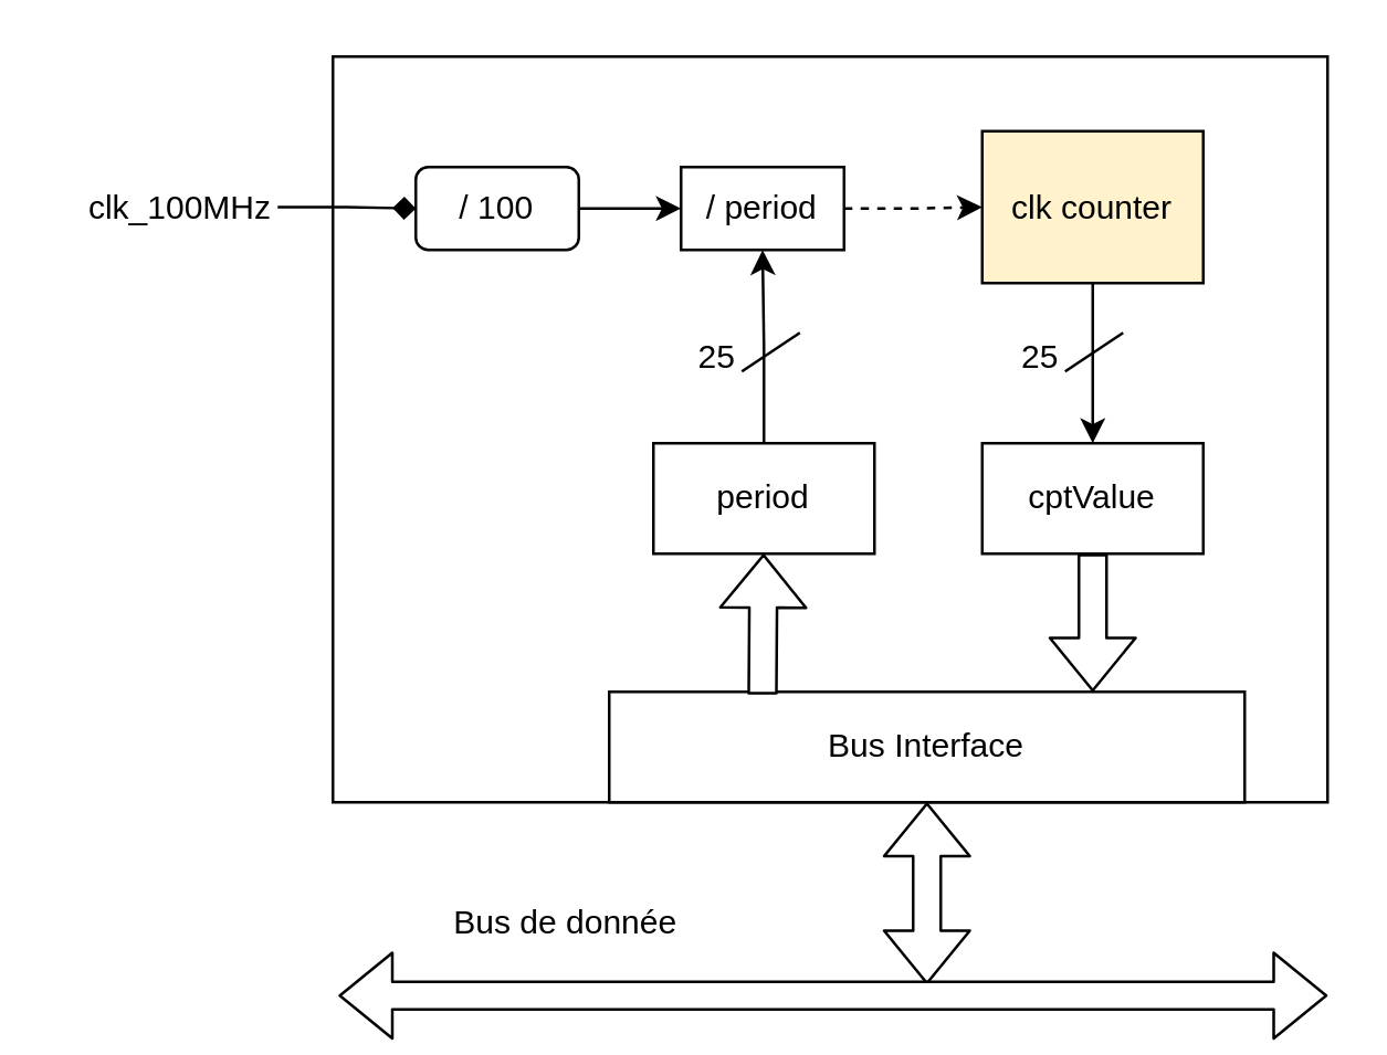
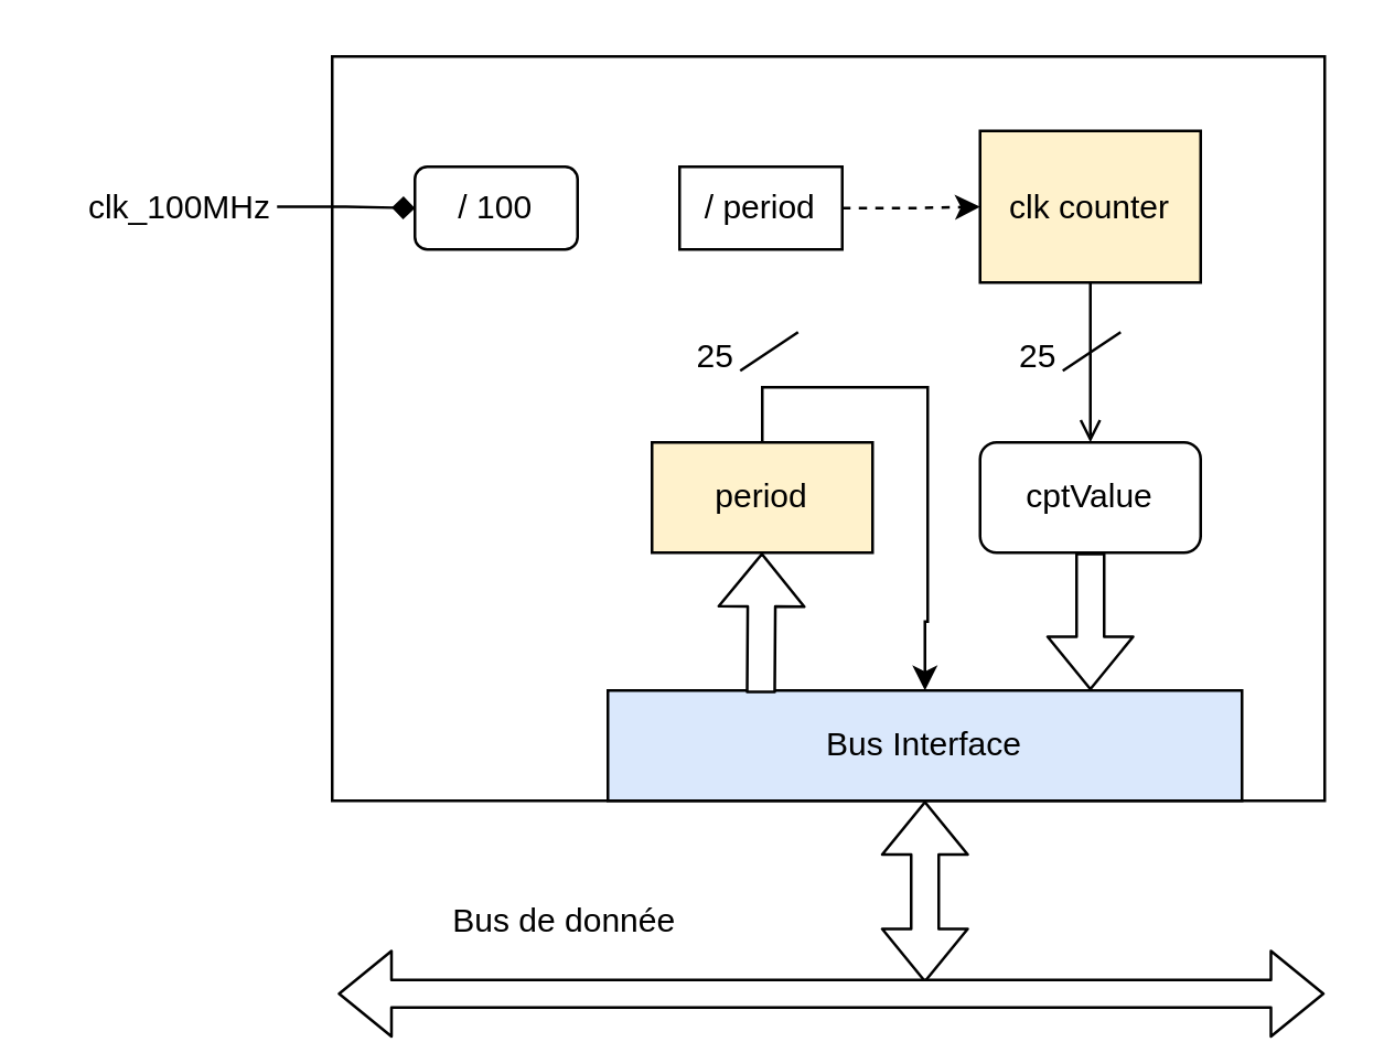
- <mxCell id="15" style="edgeStyle=orthogonalEdgeStyle;rounded=0;orthogonalLoop=1;jettySize=auto;html=1;exitX=1;exitY=0.5;exitDx=0;exitDy=0;" edge="1" parent="1" source="16" target="20"><mxGeometry relative="1" as="geometry" /></mxCell>
- <mxCell id="3" style="edgeStyle=orthogonalEdgeStyle;rounded=0;orthogonalLoop=1;jettySize=auto;html=1;exitX=0.5;exitY=0;exitDx=0;exitDy=0;" edge="1" parent="1" source="4" target="20"><mxGeometry relative="1" as="geometry" /></mxCell>
+ <mxCell id="3" style="edgeStyle=orthogonalEdgeStyle;rounded=0;orthogonalLoop=1;jettySize=auto;html=1;exitX=0.5;exitY=0;exitDx=0;exitDy=0;" edge="1" parent="1" source="4" target="6"><mxGeometry relative="1" as="geometry" /></mxCell>
- <mxCell id="21" style="edgeStyle=orthogonalEdgeStyle;rounded=0;orthogonalLoop=1;jettySize=auto;html=1;exitX=0.5;exitY=1;exitDx=0;exitDy=0;" edge="1" parent="1" source="22" target="5"><mxGeometry relative="1" as="geometry" /></mxCell>
+ <mxCell id="21" style="edgeStyle=orthogonalEdgeStyle;rounded=0;orthogonalLoop=1;jettySize=auto;html=1;exitX=0.5;exitY=1;exitDx=0;exitDy=0;endArrow=open;" edge="1" parent="1" source="22" target="5"><mxGeometry relative="1" as="geometry" /></mxCell>
- <mxCell id="4" value="period" style="rounded=0;whiteSpace=wrap;html=1;strokeColor=#000000;" vertex="1" parent="1"><mxGeometry x="236" y="160" width="80" height="40" as="geometry" /></mxCell>
+ <mxCell id="4" value="period" style="rounded=0;whiteSpace=wrap;html=1;strokeColor=#000000;fillColor=#fff2cc;" vertex="1" parent="1"><mxGeometry x="236" y="160" width="80" height="40" as="geometry" /></mxCell>
- <mxCell id="5" value="cptValue" style="rounded=0;whiteSpace=wrap;html=1;strokeColor=#000000;" vertex="1" parent="1"><mxGeometry x="355" y="160" width="80" height="40" as="geometry" /></mxCell>
+ <mxCell id="5" value="cptValue" style="whiteSpace=wrap;html=1;strokeColor=#000000;rounded=1;" vertex="1" parent="1"><mxGeometry x="355" y="160" width="80" height="40" as="geometry" /></mxCell>
- <mxCell id="6" value="Bus Interface" style="rounded=0;whiteSpace=wrap;html=1;strokeColor=#000000;" vertex="1" parent="1"><mxGeometry x="220" y="250" width="230" height="40" as="geometry" /></mxCell>
+ <mxCell id="6" value="Bus Interface" style="rounded=0;whiteSpace=wrap;html=1;strokeColor=#000000;fillColor=#dae8fc;" vertex="1" parent="1"><mxGeometry x="220" y="250" width="230" height="40" as="geometry" /></mxCell>
